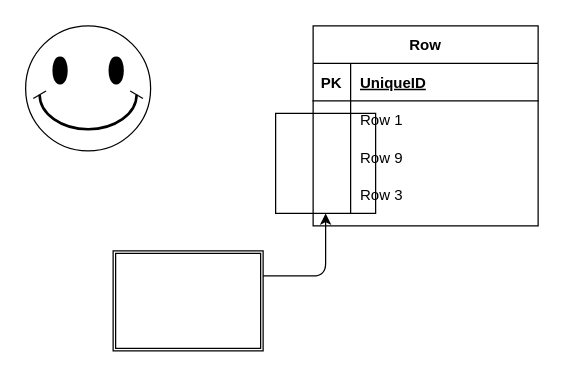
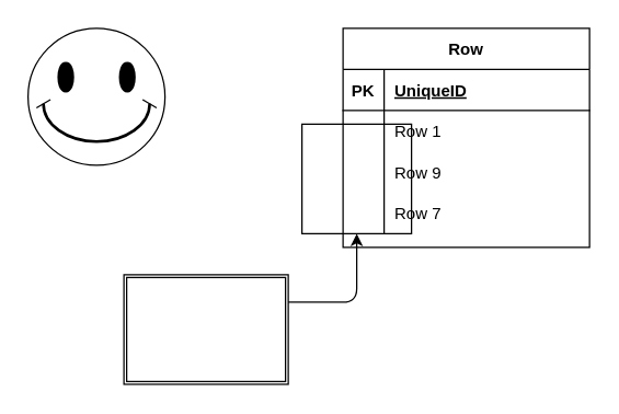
- <mxCell id="18" value="Row 3" style="shape=partialRectangle;connectable=0;fillColor=none;top=0;left=0;bottom=0;right=0;align=left;spacingLeft=6;overflow=hidden;" vertex="1" parent="16"><mxGeometry x="30" width="150" height="30" as="geometry" /></mxCell>
+ <mxCell id="18" value="Row 7" style="shape=partialRectangle;connectable=0;fillColor=none;top=0;left=0;bottom=0;right=0;align=left;spacingLeft=6;overflow=hidden;" vertex="1" parent="16"><mxGeometry x="30" width="150" height="30" as="geometry" /></mxCell>
